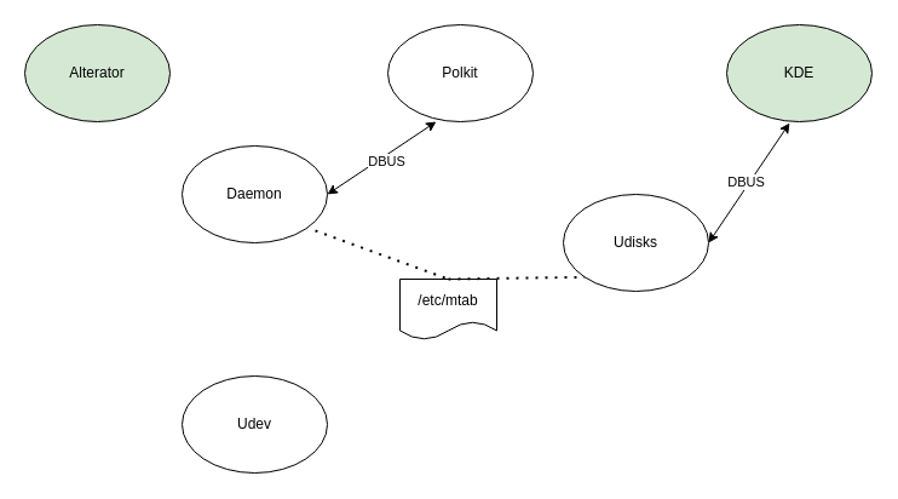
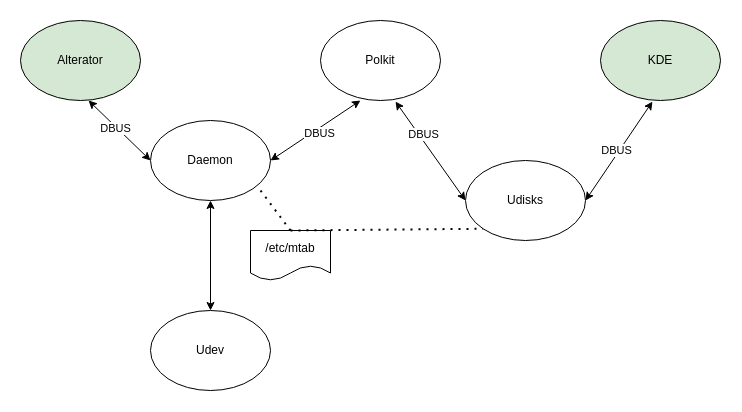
+ <mxCell id="13" value="" style="endArrow=classic;startArrow=classic;html=1;rounded=0;entryX=0;entryY=0.5;entryDx=0;entryDy=0;exitX=0.567;exitY=1;exitDx=0;exitDy=0;exitPerimeter=0;" edge="1" parent="1" source="3" target="2"><mxGeometry width="50" height="50" relative="1" as="geometry"><mxPoint x="320" y="250" as="sourcePoint" /><mxPoint x="370" y="200" as="targetPoint" /></mxGeometry></mxCell>
+ <mxCell id="14" value="DBUS" style="edgeLabel;html=1;align=center;verticalAlign=middle;resizable=0;points=[];" vertex="1" connectable="0" parent="13"><mxGeometry x="-0.115" y="-1" relative="1" as="geometry"><mxPoint as="offset" /></mxGeometry></mxCell>
+ <mxCell id="9" value="" style="endArrow=classic;startArrow=classic;html=1;rounded=0;entryX=0;entryY=0.5;entryDx=0;entryDy=0;exitX=0.625;exitY=1.013;exitDx=0;exitDy=0;exitPerimeter=0;" edge="1" parent="1" source="4" target="5"><mxGeometry width="50" height="50" relative="1" as="geometry"><mxPoint x="320" y="250" as="sourcePoint" /><mxPoint x="440" y="160" as="targetPoint" /></mxGeometry></mxCell>
+ <mxCell id="10" value="DBUS" style="edgeLabel;html=1;align=center;verticalAlign=middle;resizable=0;points=[];" vertex="1" connectable="0" parent="9"><mxGeometry x="-0.302" y="4" relative="1" as="geometry"><mxPoint as="offset" /></mxGeometry></mxCell>
+ <mxCell id="16" value="" style="endArrow=classic;startArrow=classic;html=1;rounded=0;entryX=0.5;entryY=0;entryDx=0;entryDy=0;exitX=0.5;exitY=1;exitDx=0;exitDy=0;" edge="1" parent="1" source="2" target="15"><mxGeometry width="50" height="50" relative="1" as="geometry"><mxPoint x="330" y="350" as="sourcePoint" /><mxPoint x="380" y="300" as="targetPoint" /></mxGeometry></mxCell>
- <mxCell id="17" value="/etc/mtab" style="shape=document;whiteSpace=wrap;html=1;boundedLbl=1;" vertex="1" parent="1"><mxGeometry x="330" y="230" width="80" height="50" as="geometry" /></mxCell>
+ <mxCell id="17" value="/etc/mtab" style="shape=document;whiteSpace=wrap;html=1;boundedLbl=1;" vertex="1" parent="1"><mxGeometry x="250" y="230" width="80" height="50" as="geometry" /></mxCell>
